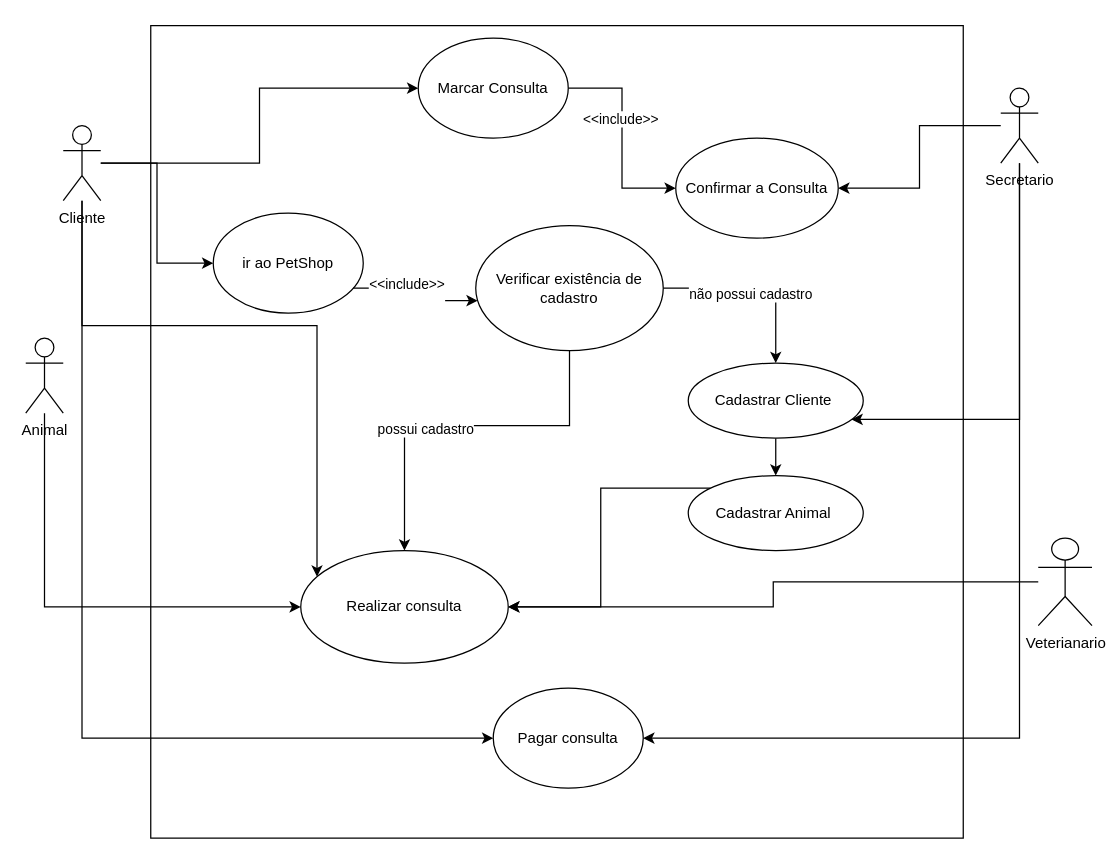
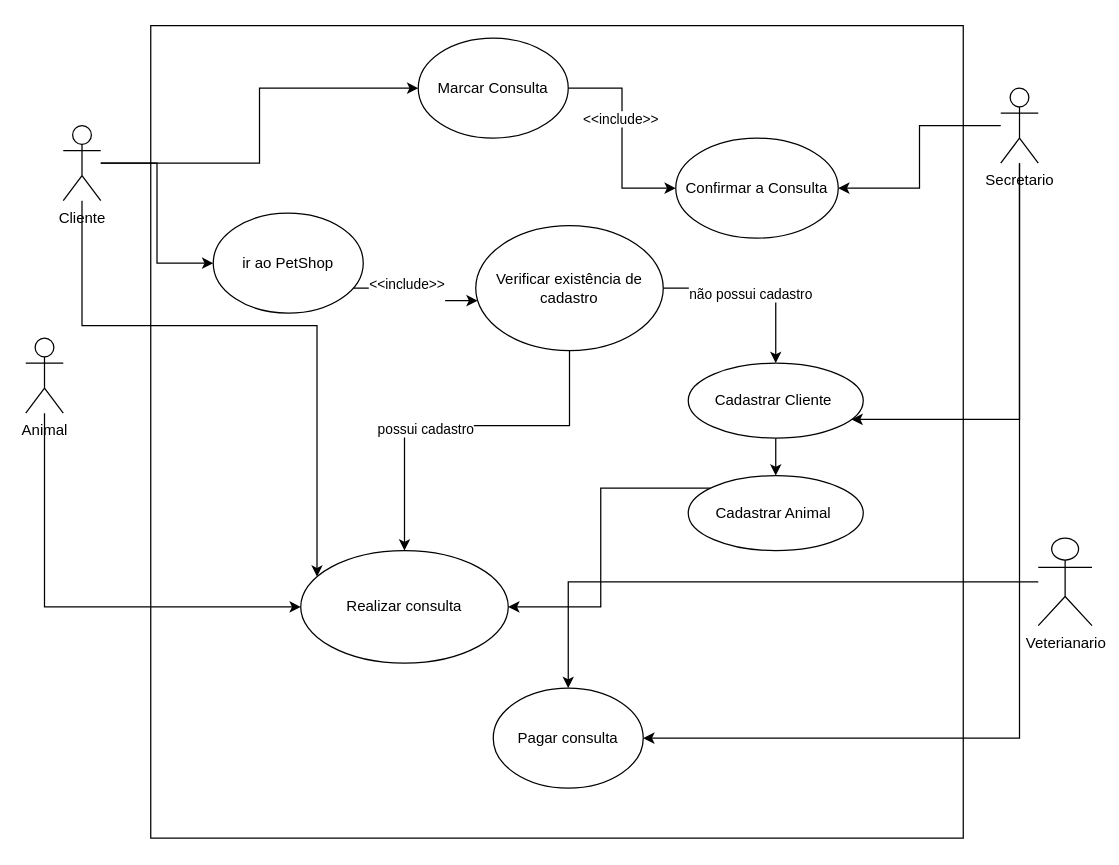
- <mxCell id="29" style="edgeStyle=orthogonalEdgeStyle;rounded=0;orthogonalLoop=1;jettySize=auto;html=1;" edge="1" parent="1" source="30" target="21"><mxGeometry relative="1" as="geometry" /></mxCell>
+ <mxCell id="29" style="edgeStyle=orthogonalEdgeStyle;rounded=0;orthogonalLoop=1;jettySize=auto;html=1;" edge="1" parent="1" source="30" target="31"><mxGeometry relative="1" as="geometry" /></mxCell>
- <mxCell id="32" style="edgeStyle=orthogonalEdgeStyle;rounded=0;orthogonalLoop=1;jettySize=auto;html=1;" edge="1" parent="1" source="2" target="31"><mxGeometry relative="1" as="geometry"><Array as="points"><mxPoint x="65" y="590" /></Array></mxGeometry></mxCell>
